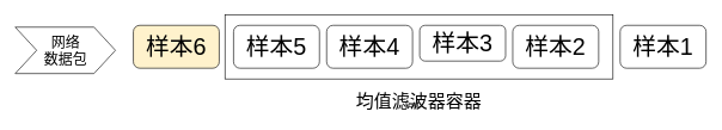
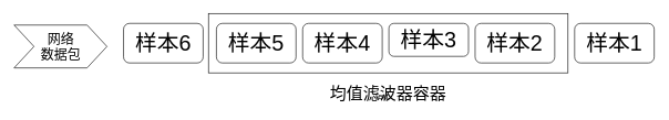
- <mxCell id="3" value="&lt;font style=&quot;font-size: 33px&quot;&gt;样本6&lt;/font&gt;" style="rounded=1;whiteSpace=wrap;html=1;fillColor=#fff2cc;" parent="1" vertex="1"><mxGeometry x="185" y="35" width="120" height="60" as="geometry" /></mxCell>
+ <mxCell id="3" value="&lt;font style=&quot;font-size: 33px&quot;&gt;样本6&lt;/font&gt;" style="rounded=1;whiteSpace=wrap;html=1;" parent="1" vertex="1"><mxGeometry x="185" y="35" width="120" height="60" as="geometry" /></mxCell>
